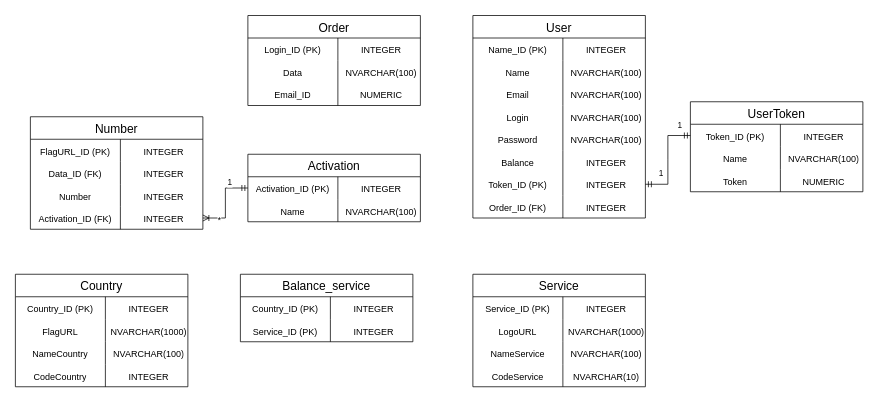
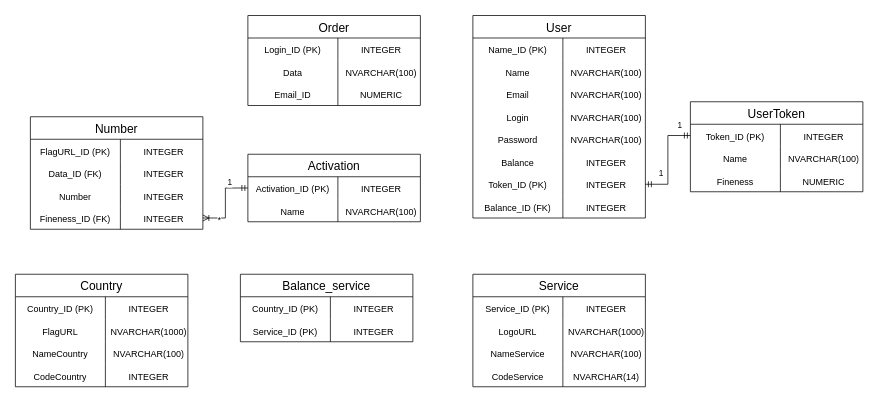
- <mxCell id="48" value="&lt;font style=&quot;font-size: 12px;&quot;&gt;Token&lt;/font&gt;" style="shape=partialRectangle;html=1;whiteSpace=wrap;connectable=0;fillColor=none;top=0;left=0;bottom=0;right=0;overflow=hidden;pointerEvents=1;strokeColor=inherit;fontSize=16;" vertex="1" parent="47"><mxGeometry width="120" height="30" as="geometry"><mxRectangle width="120" height="30" as="alternateBounds" /></mxGeometry></mxCell>
+ <mxCell id="48" value="&lt;font style=&quot;font-size: 12px;&quot;&gt;Fineness&lt;/font&gt;" style="shape=partialRectangle;html=1;whiteSpace=wrap;connectable=0;fillColor=none;top=0;left=0;bottom=0;right=0;overflow=hidden;pointerEvents=1;strokeColor=inherit;fontSize=16;" vertex="1" parent="47"><mxGeometry width="120" height="30" as="geometry"><mxRectangle width="120" height="30" as="alternateBounds" /></mxGeometry></mxCell>
- <mxCell id="25" value="&lt;span style=&quot;font-size: 12px; text-align: left;&quot;&gt;Order_ID (FK)&lt;/span&gt;" style="shape=partialRectangle;html=1;whiteSpace=wrap;connectable=0;fillColor=none;top=0;left=0;bottom=0;right=0;overflow=hidden;pointerEvents=1;strokeColor=inherit;fontSize=16;" vertex="1" parent="24"><mxGeometry width="120" height="30" as="geometry"><mxRectangle width="120" height="30" as="alternateBounds" /></mxGeometry></mxCell>
+ <mxCell id="25" value="&lt;span style=&quot;font-size: 12px; text-align: left;&quot;&gt;Balance_ID (FK)&lt;/span&gt;" style="shape=partialRectangle;html=1;whiteSpace=wrap;connectable=0;fillColor=none;top=0;left=0;bottom=0;right=0;overflow=hidden;pointerEvents=1;strokeColor=inherit;fontSize=16;" vertex="1" parent="24"><mxGeometry width="120" height="30" as="geometry"><mxRectangle width="120" height="30" as="alternateBounds" /></mxGeometry></mxCell>
- <mxCell id="38" value="&lt;span style=&quot;font-size: 12px; text-align: left;&quot;&gt;Activation_ID (FK)&lt;/span&gt;" style="shape=partialRectangle;html=1;whiteSpace=wrap;connectable=0;fillColor=none;top=0;left=0;bottom=0;right=0;overflow=hidden;pointerEvents=1;strokeColor=inherit;fontSize=16;" vertex="1" parent="37"><mxGeometry width="120" height="30" as="geometry"><mxRectangle width="120" height="30" as="alternateBounds" /></mxGeometry></mxCell>
+ <mxCell id="38" value="&lt;span style=&quot;font-size: 12px; text-align: left;&quot;&gt;Fineness_ID (FK)&lt;/span&gt;" style="shape=partialRectangle;html=1;whiteSpace=wrap;connectable=0;fillColor=none;top=0;left=0;bottom=0;right=0;overflow=hidden;pointerEvents=1;strokeColor=inherit;fontSize=16;" vertex="1" parent="37"><mxGeometry width="120" height="30" as="geometry"><mxRectangle width="120" height="30" as="alternateBounds" /></mxGeometry></mxCell>
- <mxCell id="69" value="&lt;span style=&quot;font-size: 12px;&quot;&gt;NVARCHAR(10)&lt;/span&gt;" style="shape=partialRectangle;html=1;whiteSpace=wrap;connectable=0;fillColor=none;top=0;left=0;bottom=0;right=0;align=center;spacingLeft=6;overflow=hidden;strokeColor=inherit;fontSize=16;" vertex="1" parent="67"><mxGeometry x="120" width="110" height="30" as="geometry"><mxRectangle width="110" height="30" as="alternateBounds" /></mxGeometry></mxCell>
+ <mxCell id="69" value="&lt;span style=&quot;font-size: 12px;&quot;&gt;NVARCHAR(14)&lt;/span&gt;" style="shape=partialRectangle;html=1;whiteSpace=wrap;connectable=0;fillColor=none;top=0;left=0;bottom=0;right=0;align=center;spacingLeft=6;overflow=hidden;strokeColor=inherit;fontSize=16;" vertex="1" parent="67"><mxGeometry x="120" width="110" height="30" as="geometry"><mxRectangle width="110" height="30" as="alternateBounds" /></mxGeometry></mxCell>
